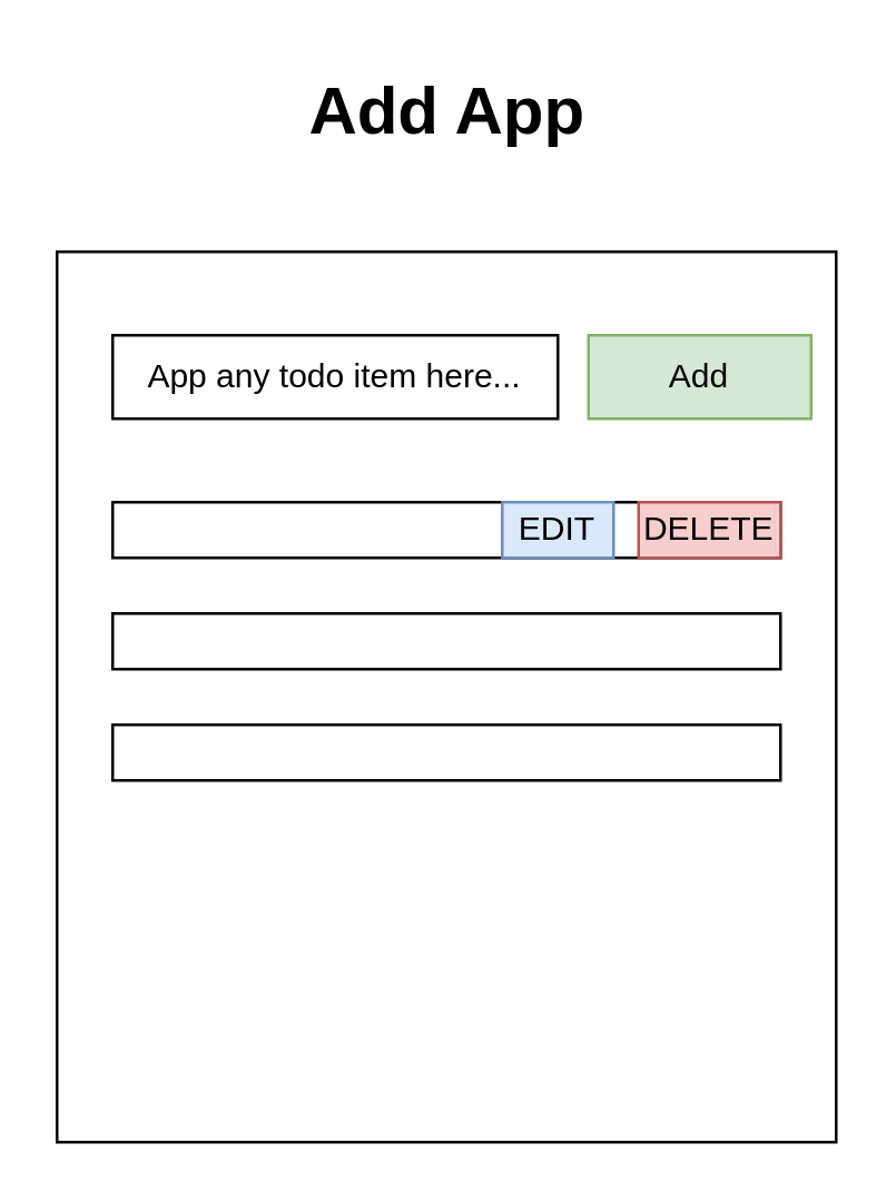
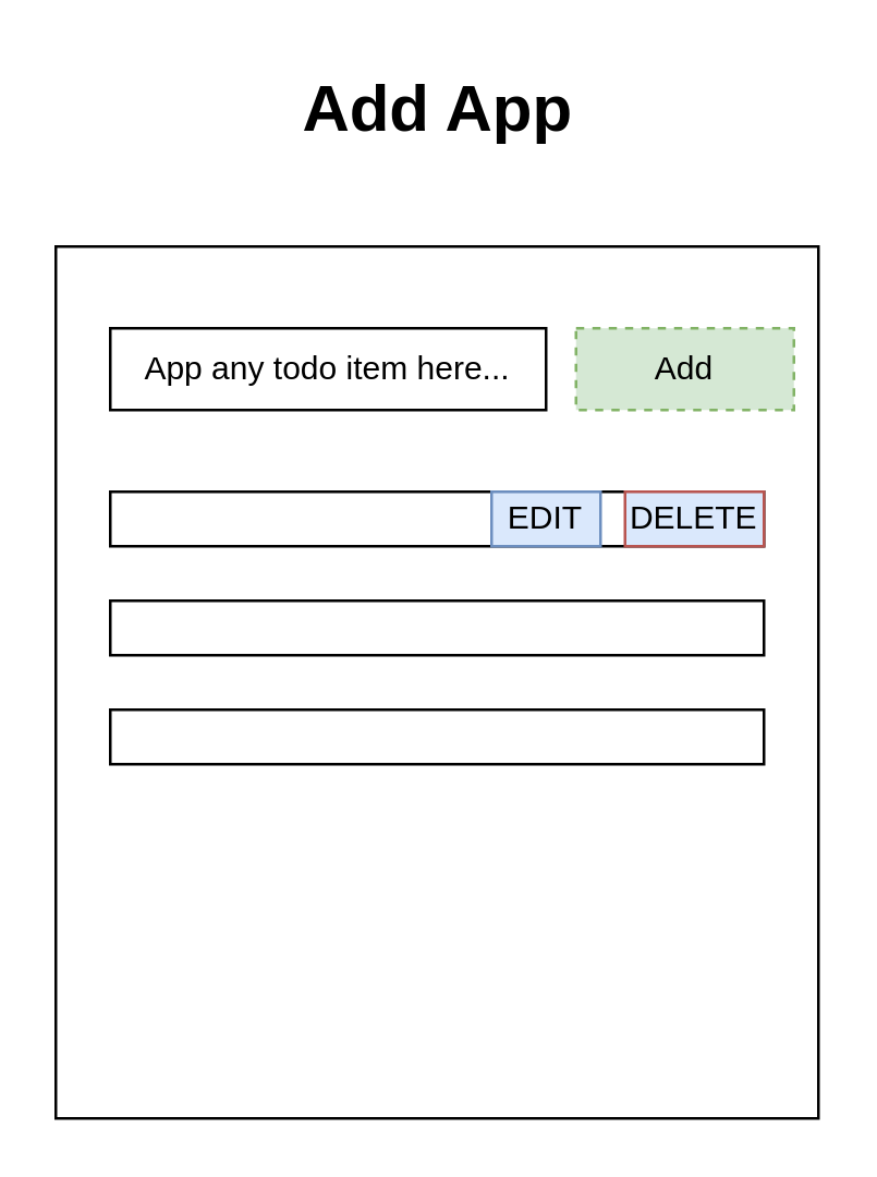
- <mxCell id="4" value="Add" style="rounded=0;whiteSpace=wrap;html=1;fillColor=#d5e8d4;strokeColor=#82b366;" vertex="1" parent="1"><mxGeometry x="211" y="120" width="80" height="30" as="geometry" /></mxCell>
+ <mxCell id="4" value="Add" style="rounded=0;whiteSpace=wrap;html=1;fillColor=#d5e8d4;strokeColor=#82b366;dashed=1;" vertex="1" parent="1"><mxGeometry x="211" y="120" width="80" height="30" as="geometry" /></mxCell>
- <mxCell id="9" value="DELETE" style="rounded=0;whiteSpace=wrap;html=1;fillColor=#f8cecc;strokeColor=#b85450;" vertex="1" parent="1"><mxGeometry x="229" y="180" width="51" height="20" as="geometry" /></mxCell>
+ <mxCell id="9" value="DELETE" style="rounded=0;whiteSpace=wrap;html=1;fillColor=#dae8fc;strokeColor=#b85450;" vertex="1" parent="1"><mxGeometry x="229" y="180" width="51" height="20" as="geometry" /></mxCell>
